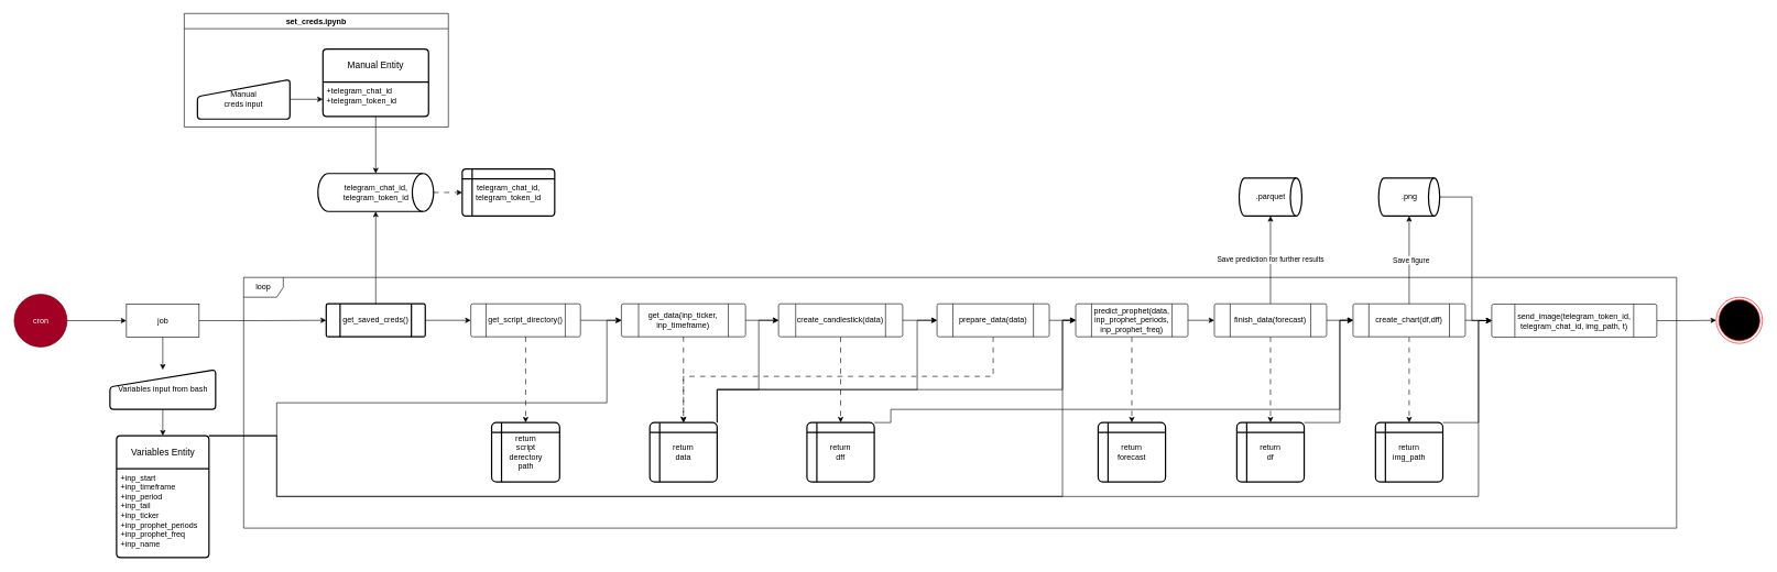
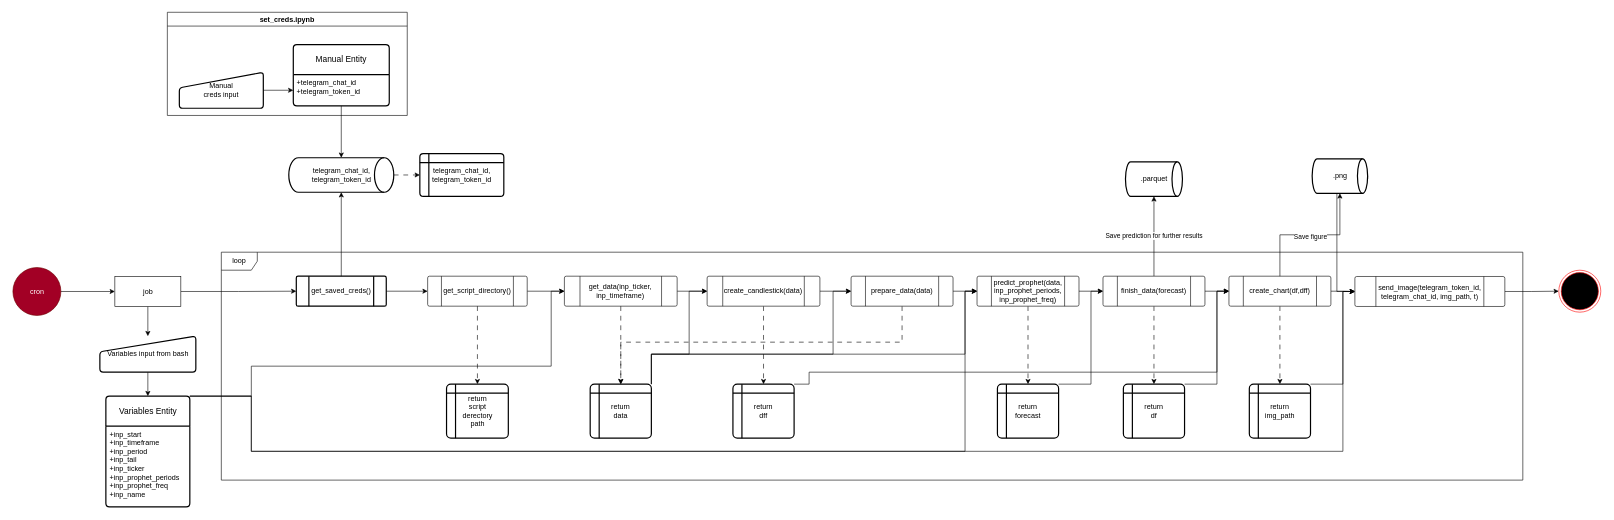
- <mxCell id="67" value="&lt;div&gt;.png&lt;/div&gt;" style="strokeWidth=2;html=1;shape=mxgraph.flowchart.direct_data;whiteSpace=wrap;align=center;" vertex="1" parent="1"><mxGeometry x="2086.75" y="269.38" width="92.5" height="57.5" as="geometry" /></mxCell>
+ <mxCell id="67" value="&lt;div&gt;.png&lt;/div&gt;" style="strokeWidth=2;html=1;shape=mxgraph.flowchart.direct_data;whiteSpace=wrap;align=center;" vertex="1" parent="1"><mxGeometry x="2186.75" y="264.38" width="92.5" height="57.5" as="geometry" /></mxCell>
+ <mxCell id="49" style="edgeStyle=orthogonalEdgeStyle;rounded=0;orthogonalLoop=1;jettySize=auto;html=1;exitX=1;exitY=0;exitDx=0;exitDy=0;entryX=0;entryY=0.5;entryDx=0;entryDy=0;" edge="1" parent="1" source="50" target="54"><mxGeometry relative="1" as="geometry"><Array as="points"><mxPoint x="1818" y="640" /><mxPoint x="1818" y="485" /></Array></mxGeometry></mxCell>
